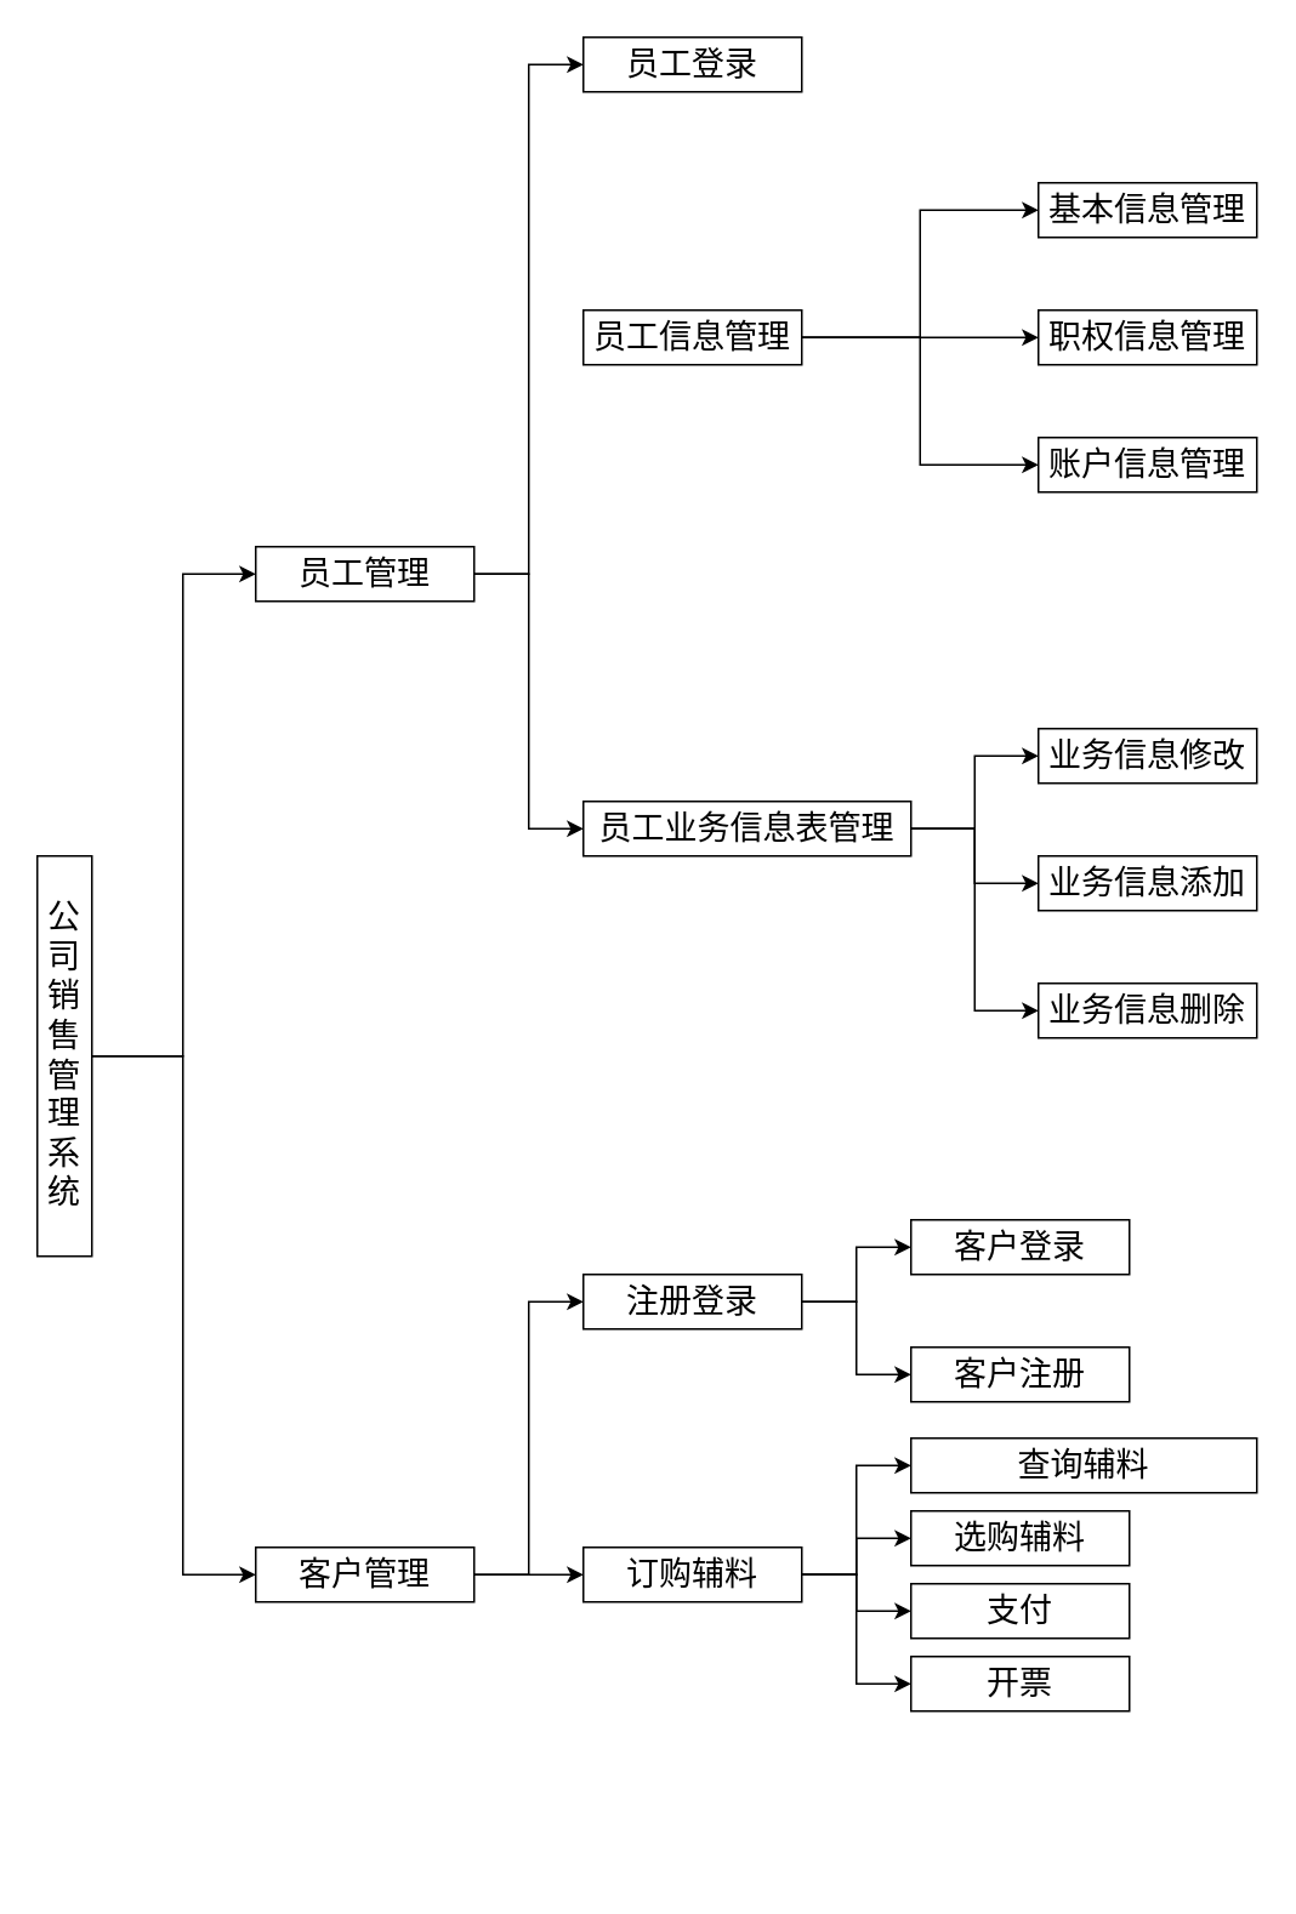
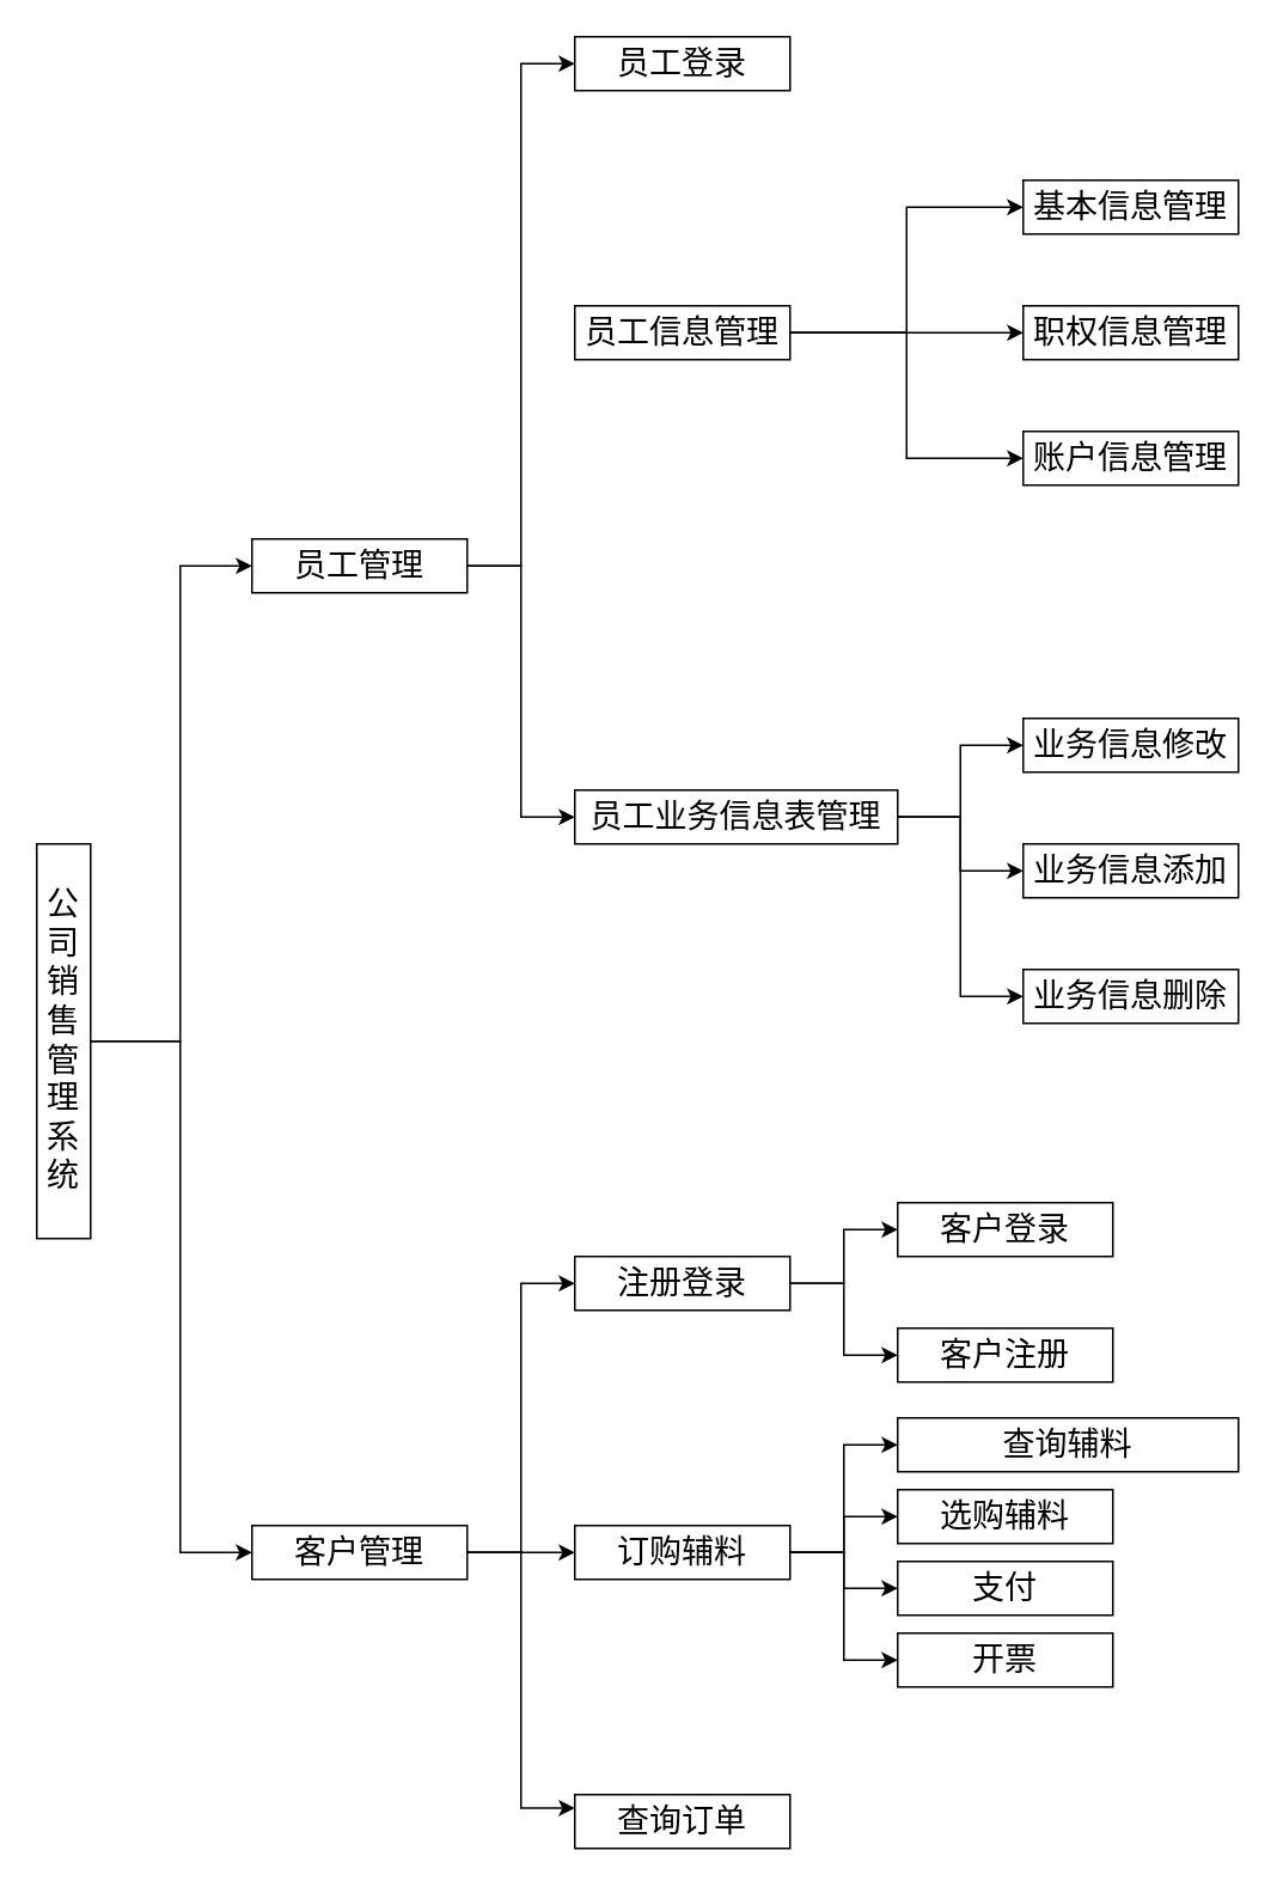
+ <mxCell id="10" style="edgeStyle=orthogonalEdgeStyle;rounded=0;orthogonalLoop=1;jettySize=auto;html=1;exitX=1;exitY=0.5;exitDx=0;exitDy=0;entryX=0;entryY=0.25;entryDx=0;entryDy=0;" edge="1" parent="1" source="11" target="26"><mxGeometry relative="1" as="geometry" /></mxCell>
+ <mxCell id="26" value="&lt;span style=&quot;font-size: 18px;&quot;&gt;查询订单&lt;/span&gt;" style="rounded=0;whiteSpace=wrap;html=1;" vertex="1" parent="1"><mxGeometry x="320" y="1000" width="120" height="30" as="geometry" /></mxCell>
